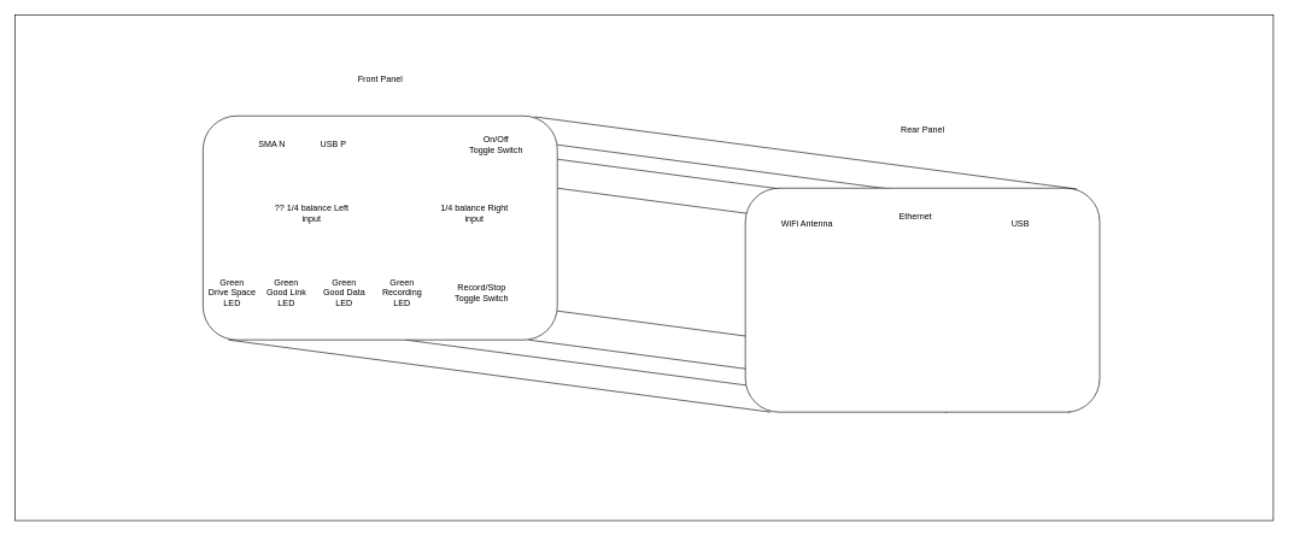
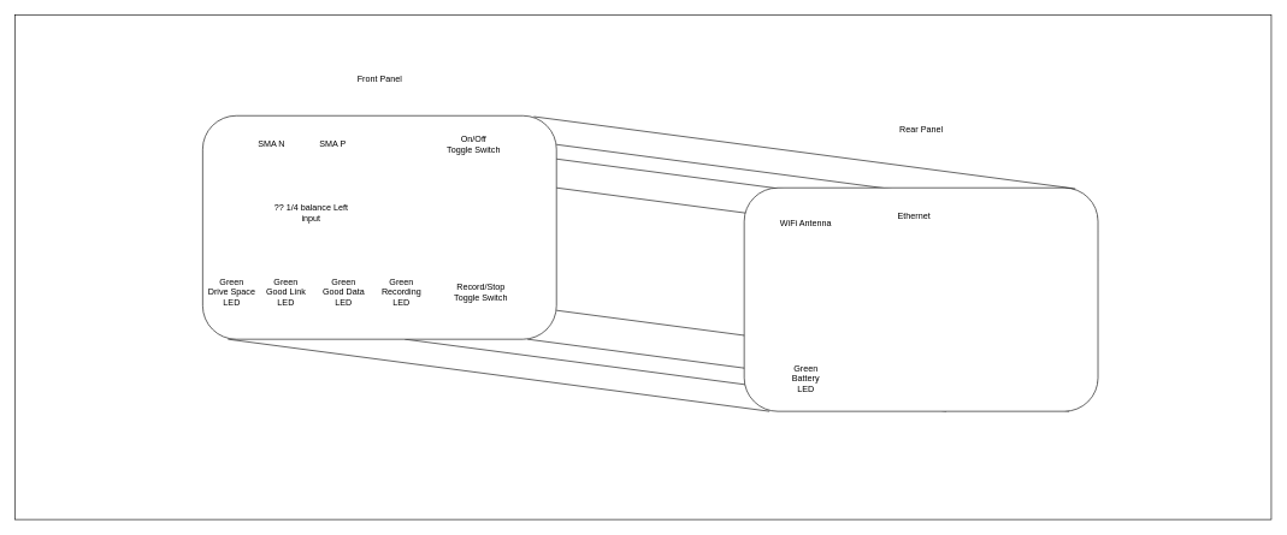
- <mxCell id="17" value="USB P" style="text;html=1;align=center;verticalAlign=middle;resizable=0;points=[];autosize=1;strokeColor=none;fillColor=none;fontSize=12;fontFamily=Helvetica;fontColor=default;" parent="1" vertex="1"><mxGeometry x="435" y="190" width="50" height="20" as="geometry" /></mxCell>
+ <mxCell id="17" value="SMA P" style="text;html=1;align=center;verticalAlign=middle;resizable=0;points=[];autosize=1;strokeColor=none;fillColor=none;fontSize=12;fontFamily=Helvetica;fontColor=default;" parent="1" vertex="1"><mxGeometry x="435" y="190" width="50" height="20" as="geometry" /></mxCell>
- <mxCell id="20" value="On/Off&lt;br&gt;Toggle Switch" style="text;html=1;align=center;verticalAlign=middle;resizable=0;points=[];autosize=1;strokeColor=none;fillColor=none;fontSize=12;fontFamily=Helvetica;fontColor=default;" parent="1" vertex="1"><mxGeometry x="640" y="185" width="90" height="30" as="geometry" /></mxCell>
+ <mxCell id="20" value="On/Off&lt;br&gt;Toggle Switch" style="text;html=1;align=center;verticalAlign=middle;resizable=0;points=[];autosize=1;strokeColor=none;fillColor=none;fontSize=12;fontFamily=Helvetica;fontColor=default;" parent="1" vertex="1"><mxGeometry x="610" y="185" width="90" height="30" as="geometry" /></mxCell>
- <mxCell id="27" value="1/4 balance Right&lt;br&gt;input" style="text;html=1;align=center;verticalAlign=middle;resizable=0;points=[];autosize=1;strokeColor=none;fillColor=none;fontSize=12;fontFamily=Helvetica;fontColor=default;" vertex="1" parent="1"><mxGeometry x="595" y="275" width="120" height="40" as="geometry" /></mxCell>
- <mxCell id="16" value="USB" style="text;html=1;align=center;verticalAlign=middle;resizable=0;points=[];autosize=1;strokeColor=none;fillColor=none;fontSize=12;fontFamily=Helvetica;fontColor=default;" parent="1" vertex="1"><mxGeometry x="1390" y="300" width="40" height="20" as="geometry" /></mxCell>
+ <mxCell id="26" value="Green&lt;br&gt;Battery&lt;br&gt;LED" style="text;html=1;align=center;verticalAlign=middle;resizable=0;points=[];autosize=1;strokeColor=none;fillColor=none;fontSize=12;fontFamily=Helvetica;fontColor=default;" parent="1" vertex="1"><mxGeometry x="1090" y="500" width="50" height="50" as="geometry" /></mxCell>
